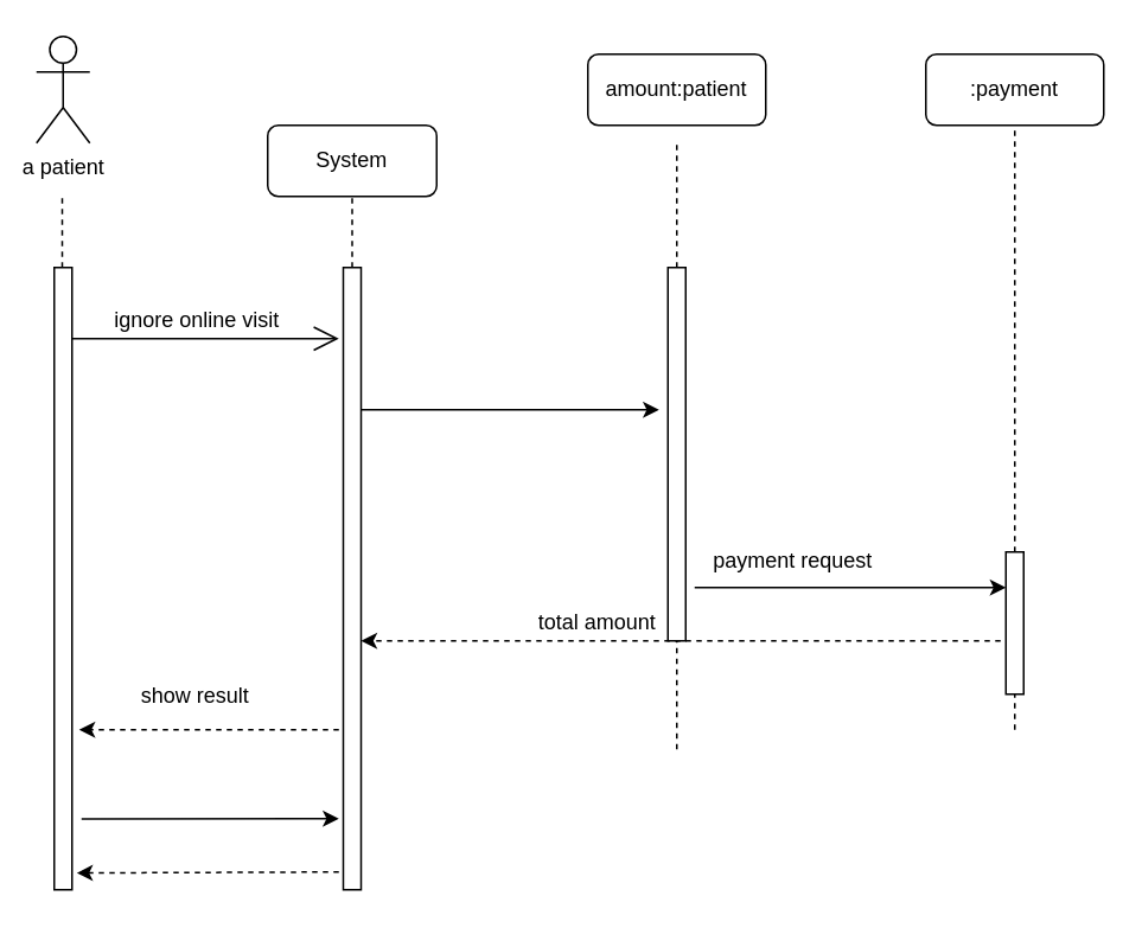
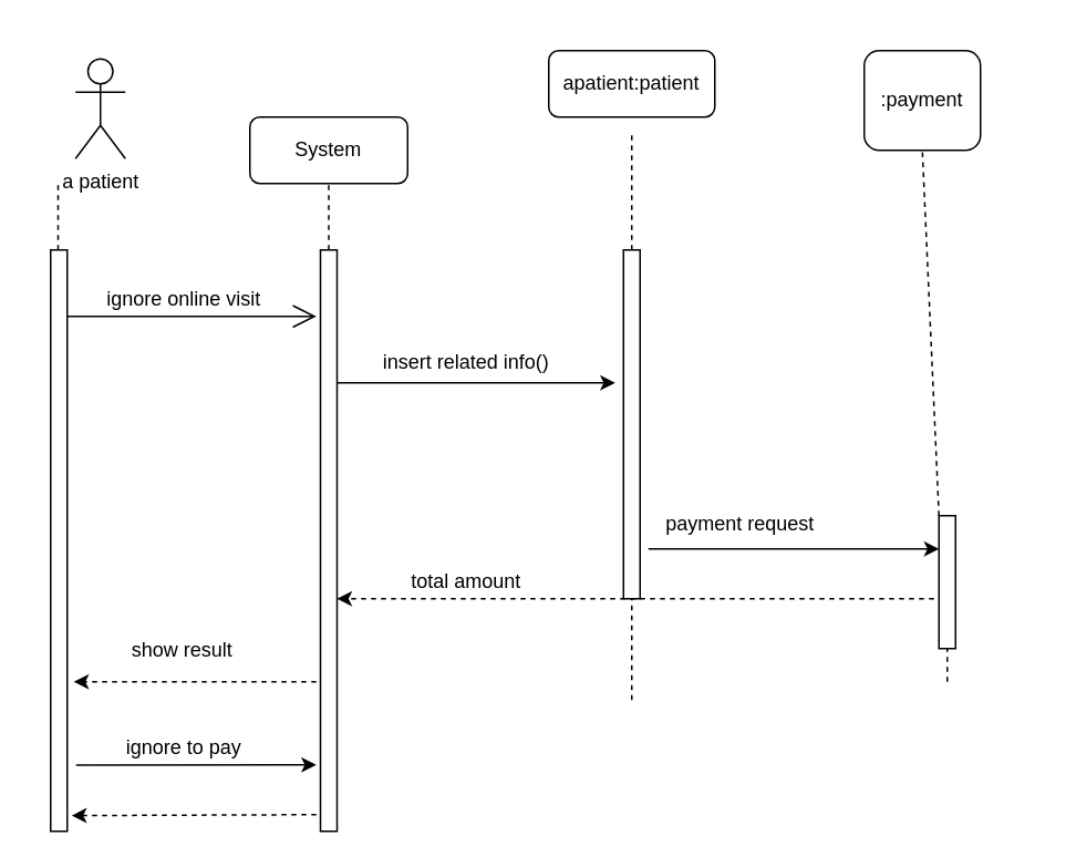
- <mxCell id="2" value="a patient" style="shape=umlActor;verticalLabelPosition=bottom;labelBackgroundColor=#ffffff;verticalAlign=top;html=1;outlineConnect=0;" vertex="1" parent="1"><mxGeometry x="20" y="20" width="30" height="60" as="geometry" /></mxCell>
+ <mxCell id="2" value="a patient" style="shape=umlActor;verticalLabelPosition=bottom;labelBackgroundColor=#ffffff;verticalAlign=top;html=1;outlineConnect=0;" vertex="1" parent="1"><mxGeometry x="45" y="35" width="30" height="60" as="geometry" /></mxCell>
- <mxCell id="10" value="amount:patient" style="rounded=1;whiteSpace=wrap;html=1;" vertex="1" parent="1"><mxGeometry x="330" y="30" width="100" height="40" as="geometry" /></mxCell>
+ <mxCell id="10" value="apatient:patient" style="rounded=1;whiteSpace=wrap;html=1;" vertex="1" parent="1"><mxGeometry x="330" y="30" width="100" height="40" as="geometry" /></mxCell>
- <mxCell id="16" value=":payment" style="rounded=1;whiteSpace=wrap;html=1;" vertex="1" parent="1"><mxGeometry x="520" y="30" width="100" height="40" as="geometry" /></mxCell>
+ <mxCell id="16" value=":payment" style="rounded=1;whiteSpace=wrap;html=1;" vertex="1" parent="1"><mxGeometry x="520" y="30" width="70" height="60" as="geometry" /></mxCell>
+ <mxCell id="15" value="insert related info()" style="text;html=1;align=center;verticalAlign=middle;resizable=0;points=[];autosize=1;" vertex="1" parent="1"><mxGeometry x="220" y="208" width="120" height="20" as="geometry" /></mxCell>
- <mxCell id="20" value="total amount" style="text;html=1;align=center;verticalAlign=middle;resizable=0;points=[];autosize=1;" vertex="1" parent="1"><mxGeometry x="295" y="340" width="80" height="20" as="geometry" /></mxCell>
+ <mxCell id="20" value="total amount" style="text;html=1;align=center;verticalAlign=middle;resizable=0;points=[];autosize=1;" vertex="1" parent="1"><mxGeometry x="240" y="340" width="80" height="20" as="geometry" /></mxCell>
+ <mxCell id="24" value="ignore to pay" style="text;html=1;align=center;verticalAlign=middle;resizable=0;points=[];autosize=1;" vertex="1" parent="1"><mxGeometry x="70" y="440" width="80" height="20" as="geometry" /></mxCell>
